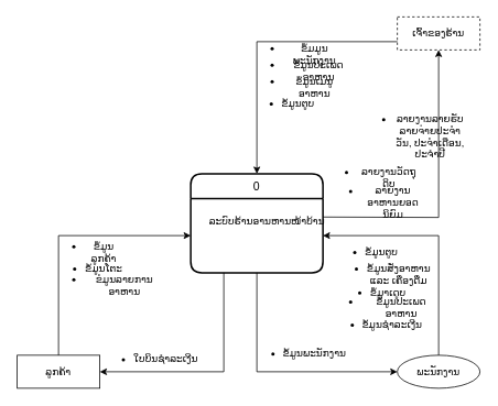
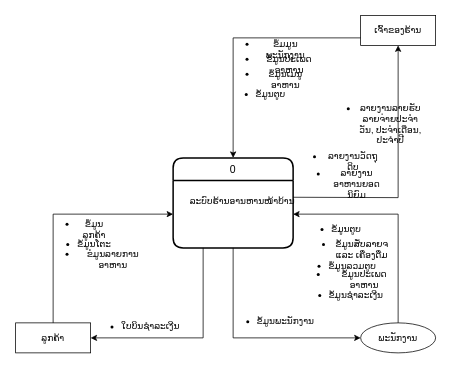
- <mxCell id="6" value="ເຈົ້າຂອງຮ້ານ" style="whiteSpace=wrap;html=1;align=center;dashed=1;" parent="1" vertex="1"><mxGeometry x="480" y="20" width="100" height="40" as="geometry" /></mxCell>
+ <mxCell id="6" value="ເຈົ້າຂອງຮ້ານ" style="whiteSpace=wrap;html=1;align=center;" parent="1" vertex="1"><mxGeometry x="480" y="20" width="100" height="40" as="geometry" /></mxCell>
- <mxCell id="26" value="&lt;ul&gt;&lt;li&gt;ຂໍ້ມູນສັ່ງອາຫານ ແລະ ເຄື່ອງດື່ມ&lt;/li&gt;&lt;/ul&gt;" style="text;html=1;strokeColor=none;fillColor=none;align=center;verticalAlign=middle;whiteSpace=wrap;rounded=0;" parent="1" vertex="1"><mxGeometry x="402" y="317" width="120" height="30" as="geometry" /></mxCell>
+ <mxCell id="26" value="&lt;ul&gt;&lt;li&gt;ຂໍ້ມູນສັ່ບລາຍຈ ແລະ ເຄື່ອງດື່ມ&lt;/li&gt;&lt;/ul&gt;" style="text;html=1;strokeColor=none;fillColor=none;align=center;verticalAlign=middle;whiteSpace=wrap;rounded=0;" parent="1" vertex="1"><mxGeometry x="402" y="317" width="120" height="30" as="geometry" /></mxCell>
- <mxCell id="28" value="&lt;ul&gt;&lt;li&gt;ຂໍ້ມູາເດູບ&lt;/li&gt;&lt;/ul&gt;" style="text;html=1;strokeColor=none;fillColor=none;align=center;verticalAlign=middle;whiteSpace=wrap;rounded=0;" parent="1" vertex="1"><mxGeometry x="389" y="339" width="120" height="30" as="geometry" /></mxCell>
+ <mxCell id="28" value="&lt;ul&gt;&lt;li&gt;ຂໍ້ມູນລວມຕູບ&lt;/li&gt;&lt;/ul&gt;" style="text;html=1;strokeColor=none;fillColor=none;align=center;verticalAlign=middle;whiteSpace=wrap;rounded=0;" parent="1" vertex="1"><mxGeometry x="389" y="339" width="120" height="30" as="geometry" /></mxCell>
